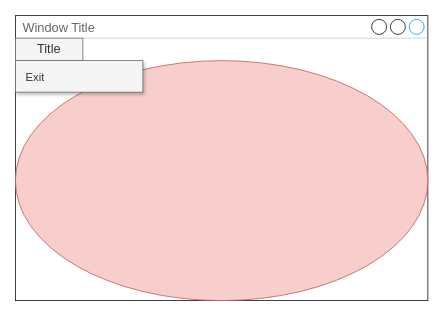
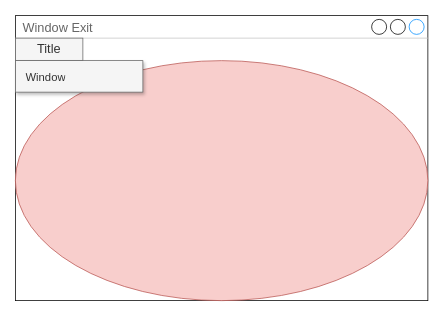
- <mxCell id="2" value="Window Title" style="strokeWidth=1;shadow=0;dashed=0;align=center;html=1;shape=mxgraph.mockup.containers.window;align=left;verticalAlign=top;spacingLeft=8;strokeColor2=#008cff;strokeColor3=#c4c4c4;fontColor=#666666;mainText=;fontSize=17;labelBackgroundColor=none;whiteSpace=wrap;" vertex="1" parent="1"><mxGeometry x="20" y="20" width="550" height="380" as="geometry" /></mxCell>
+ <mxCell id="2" value="Window Exit" style="strokeWidth=1;shadow=0;dashed=0;align=center;html=1;shape=mxgraph.mockup.containers.window;align=left;verticalAlign=top;spacingLeft=8;strokeColor2=#008cff;strokeColor3=#c4c4c4;fontColor=#666666;mainText=;fontSize=17;labelBackgroundColor=none;whiteSpace=wrap;" vertex="1" parent="1"><mxGeometry x="20" y="20" width="550" height="380" as="geometry" /></mxCell>
- <mxCell id="7" value="Exit" style="text;strokeColor=none;align=left;verticalAlign=middle;spacingLeft=12;spacingRight=10;overflow=hidden;points=[[0,0.5],[1,0.5]];portConstraint=eastwest;rotatable=0;whiteSpace=wrap;html=1;shape=mxgraph.bootstrap.topButton;rSize=3;fillColor=none;fontSize=15;fontColor=inherit;" vertex="1" parent="6"><mxGeometry width="170" height="42" as="geometry" /></mxCell>
+ <mxCell id="7" value="Window" style="text;strokeColor=none;align=left;verticalAlign=middle;spacingLeft=12;spacingRight=10;overflow=hidden;points=[[0,0.5],[1,0.5]];portConstraint=eastwest;rotatable=0;whiteSpace=wrap;html=1;shape=mxgraph.bootstrap.topButton;rSize=3;fillColor=none;fontSize=15;fontColor=inherit;" vertex="1" parent="6"><mxGeometry width="170" height="42" as="geometry" /></mxCell>
